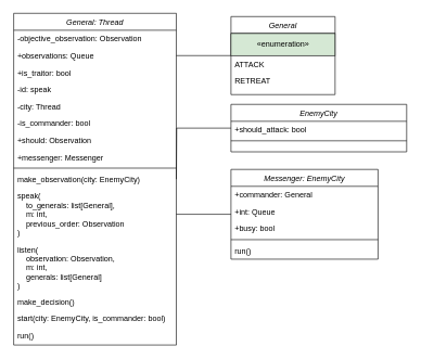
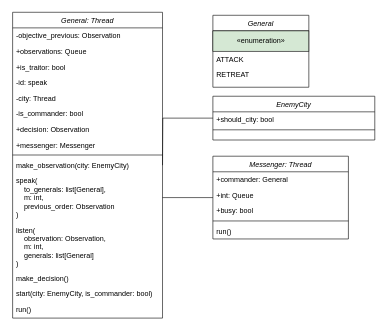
- <mxCell id="3" value="-objective_observation: Observation" style="text;align=left;verticalAlign=top;spacingLeft=4;spacingRight=4;overflow=hidden;rotatable=0;points=[[0,0.5],[1,0.5]];portConstraint=eastwest;" parent="2" vertex="1"><mxGeometry y="26" width="250" height="26" as="geometry" /></mxCell>
+ <mxCell id="3" value="-objective_previous: Observation" style="text;align=left;verticalAlign=top;spacingLeft=4;spacingRight=4;overflow=hidden;rotatable=0;points=[[0,0.5],[1,0.5]];portConstraint=eastwest;" parent="2" vertex="1"><mxGeometry y="26" width="250" height="26" as="geometry" /></mxCell>
- <mxCell id="18" style="edgeStyle=orthogonalEdgeStyle;rounded=0;orthogonalLoop=1;jettySize=auto;html=1;endArrow=none;endFill=0;" edge="1" parent="1" source="19" target="4"><mxGeometry relative="1" as="geometry" /></mxCell>
- <mxCell id="32" value="+should_attack: bool" style="text;strokeColor=none;fillColor=none;align=left;verticalAlign=top;spacingLeft=4;spacingRight=4;overflow=hidden;rotatable=0;points=[[0,0.5],[1,0.5]];portConstraint=eastwest;" vertex="1" parent="31"><mxGeometry y="26" width="270" height="26" as="geometry" /></mxCell>
+ <mxCell id="32" value="+should_city: bool" style="text;strokeColor=none;fillColor=none;align=left;verticalAlign=top;spacingLeft=4;spacingRight=4;overflow=hidden;rotatable=0;points=[[0,0.5],[1,0.5]];portConstraint=eastwest;" vertex="1" parent="31"><mxGeometry y="26" width="270" height="26" as="geometry" /></mxCell>
- <mxCell id="9" value="+should: Observation" style="text;strokeColor=none;fillColor=none;align=left;verticalAlign=top;spacingLeft=4;spacingRight=4;overflow=hidden;rotatable=0;points=[[0,0.5],[1,0.5]];portConstraint=eastwest;" vertex="1" parent="2"><mxGeometry y="182" width="250" height="26" as="geometry" /></mxCell>
+ <mxCell id="9" value="+decision: Observation" style="text;strokeColor=none;fillColor=none;align=left;verticalAlign=top;spacingLeft=4;spacingRight=4;overflow=hidden;rotatable=0;points=[[0,0.5],[1,0.5]];portConstraint=eastwest;" vertex="1" parent="2"><mxGeometry y="182" width="250" height="26" as="geometry" /></mxCell>
- <mxCell id="24" value="Messenger: EnemyCity" style="swimlane;fontStyle=2;align=center;verticalAlign=top;childLayout=stackLayout;horizontal=1;startSize=26;horizontalStack=0;resizeParent=1;resizeLast=0;collapsible=1;marginBottom=0;rounded=0;shadow=0;strokeWidth=1;" parent="1" vertex="1"><mxGeometry x="354" y="260" width="226" height="138" as="geometry"><mxRectangle x="230" y="140" width="160" height="26" as="alternateBounds" /></mxGeometry></mxCell>
+ <mxCell id="24" value="Messenger: Thread" style="swimlane;fontStyle=2;align=center;verticalAlign=top;childLayout=stackLayout;horizontal=1;startSize=26;horizontalStack=0;resizeParent=1;resizeLast=0;collapsible=1;marginBottom=0;rounded=0;shadow=0;strokeWidth=1;" parent="1" vertex="1"><mxGeometry x="354" y="260" width="226" height="138" as="geometry"><mxRectangle x="230" y="140" width="160" height="26" as="alternateBounds" /></mxGeometry></mxCell>
